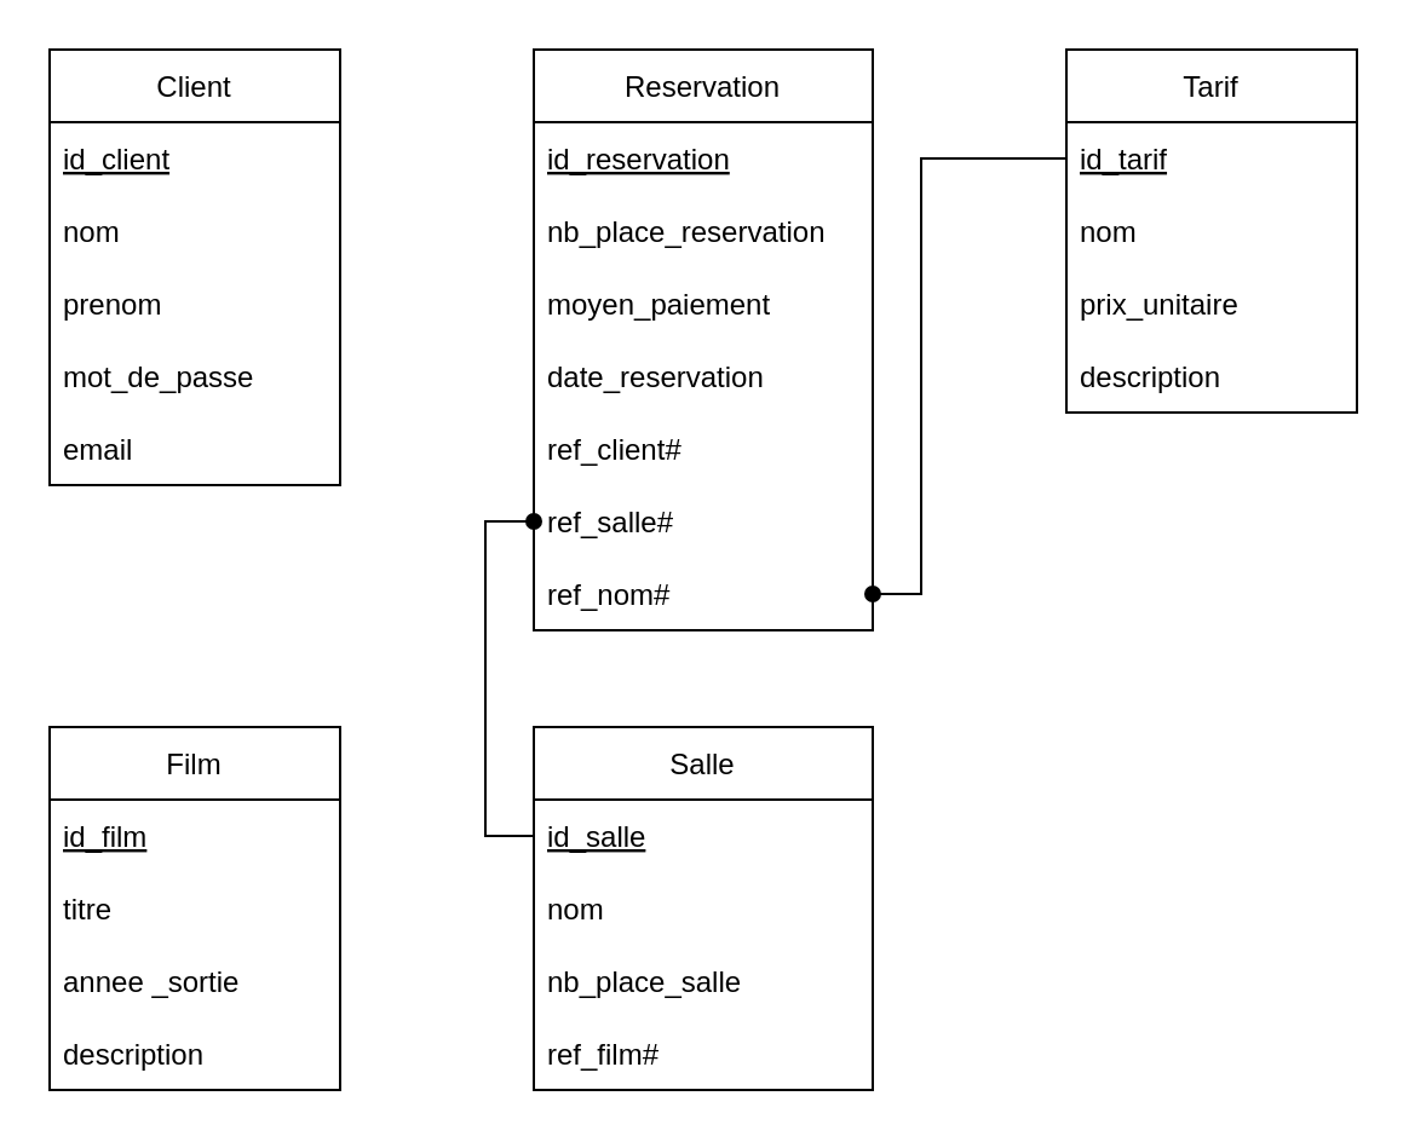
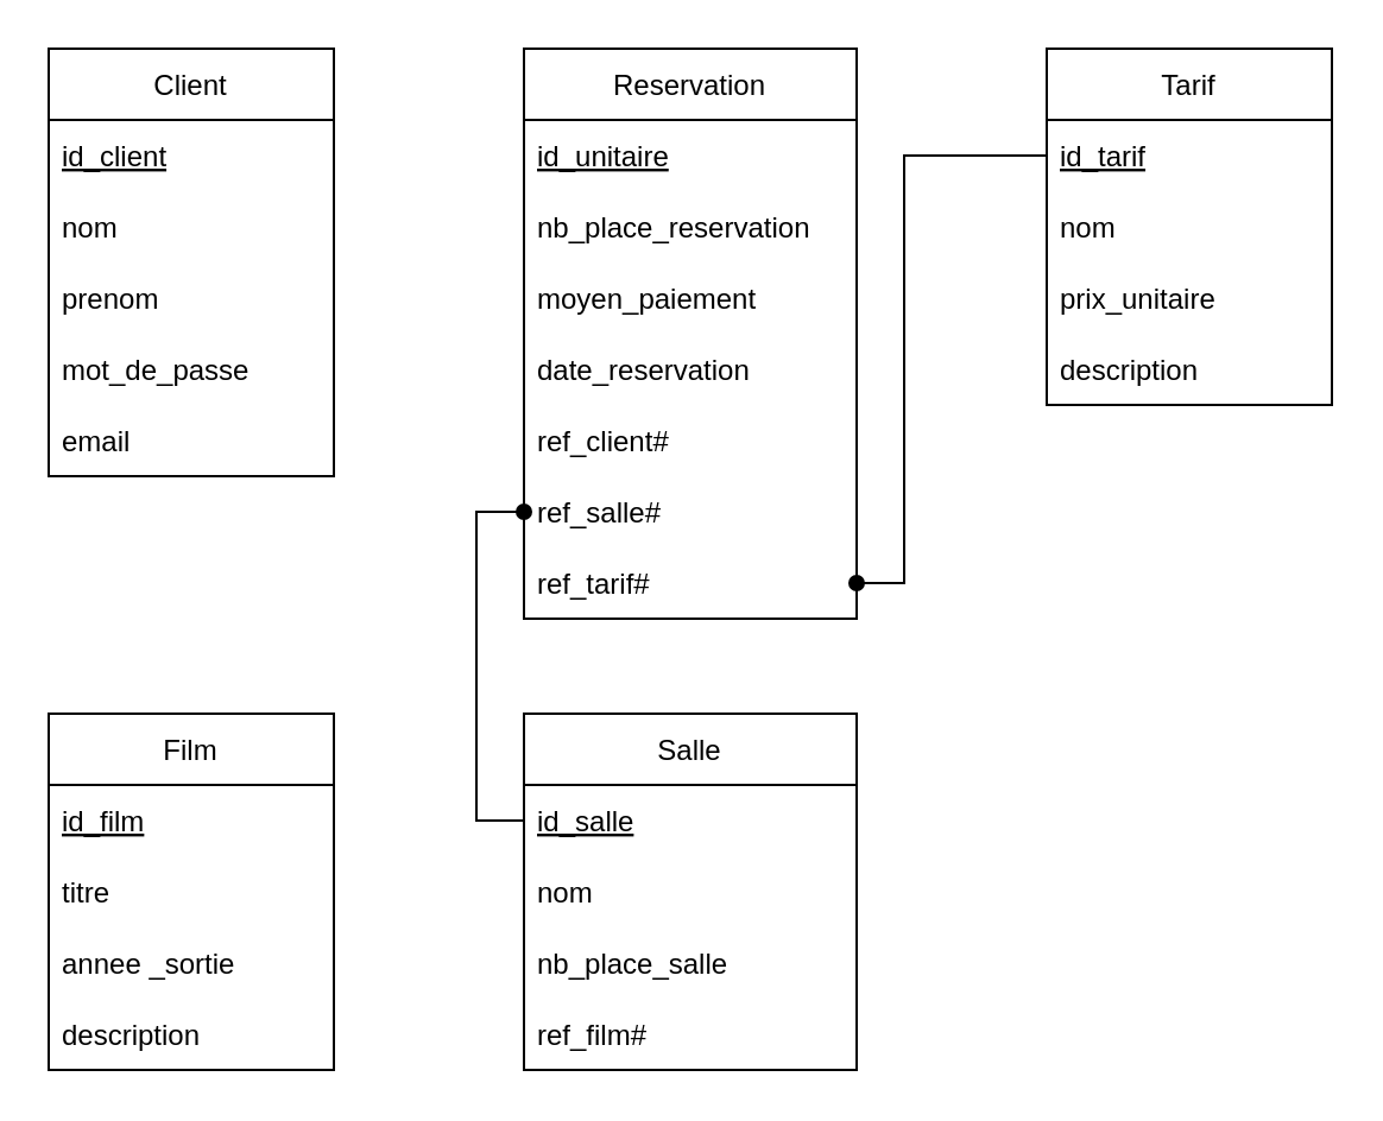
- <mxCell id="24" value="id_reservation" style="text;strokeColor=none;fillColor=none;align=left;verticalAlign=middle;spacingLeft=4;spacingRight=4;overflow=hidden;points=[[0,0.5],[1,0.5]];portConstraint=eastwest;rotatable=0;fontStyle=4" parent="23" vertex="1"><mxGeometry y="30" width="140" height="30" as="geometry" /></mxCell>
+ <mxCell id="24" value="id_unitaire" style="text;strokeColor=none;fillColor=none;align=left;verticalAlign=middle;spacingLeft=4;spacingRight=4;overflow=hidden;points=[[0,0.5],[1,0.5]];portConstraint=eastwest;rotatable=0;fontStyle=4" parent="23" vertex="1"><mxGeometry y="30" width="140" height="30" as="geometry" /></mxCell>
- <mxCell id="30" value="ref_nom#" style="text;strokeColor=none;fillColor=none;align=left;verticalAlign=middle;spacingLeft=4;spacingRight=4;overflow=hidden;points=[[0,0.5],[1,0.5]];portConstraint=eastwest;rotatable=0;" parent="23" vertex="1"><mxGeometry y="210" width="140" height="30" as="geometry" /></mxCell>
+ <mxCell id="30" value="ref_tarif#" style="text;strokeColor=none;fillColor=none;align=left;verticalAlign=middle;spacingLeft=4;spacingRight=4;overflow=hidden;points=[[0,0.5],[1,0.5]];portConstraint=eastwest;rotatable=0;" parent="23" vertex="1"><mxGeometry y="210" width="140" height="30" as="geometry" /></mxCell>
